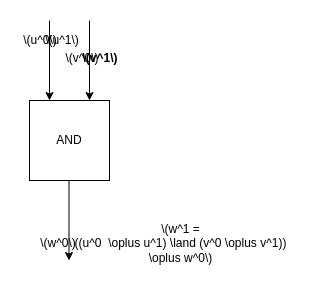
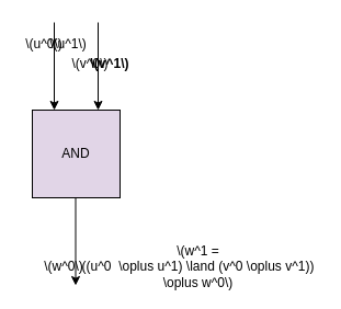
- <mxCell id="2" value="AND" style="rounded=0;whiteSpace=wrap;html=1;" parent="1" vertex="1"><mxGeometry x="29" y="100" width="80" height="80" as="geometry" /></mxCell>
+ <mxCell id="2" value="AND" style="rounded=0;whiteSpace=wrap;html=1;fillColor=#e1d5e7;" parent="1" vertex="1"><mxGeometry x="29" y="100" width="80" height="80" as="geometry" /></mxCell>
